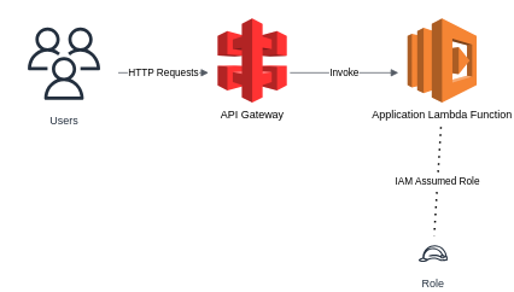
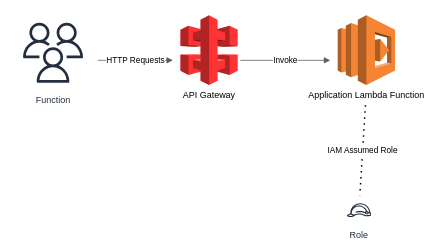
- <mxCell id="2" value="Users" style="outlineConnect=0;fontColor=#232F3E;gradientColor=none;strokeColor=#232F3E;fillColor=#ffffff;dashed=0;verticalLabelPosition=bottom;verticalAlign=top;align=center;html=1;fontSize=12;fontStyle=0;aspect=fixed;shape=mxgraph.aws4.resourceIcon;resIcon=mxgraph.aws4.users;" vertex="1" parent="1"><mxGeometry x="20" y="20" width="100" height="100" as="geometry" /></mxCell>
+ <mxCell id="2" value="Function" style="outlineConnect=0;fontColor=#232F3E;gradientColor=none;strokeColor=#232F3E;fillColor=#ffffff;dashed=0;verticalLabelPosition=bottom;verticalAlign=top;align=center;html=1;fontSize=12;fontStyle=0;aspect=fixed;shape=mxgraph.aws4.resourceIcon;resIcon=mxgraph.aws4.users;" vertex="1" parent="1"><mxGeometry x="20" y="20" width="100" height="100" as="geometry" /></mxCell>
